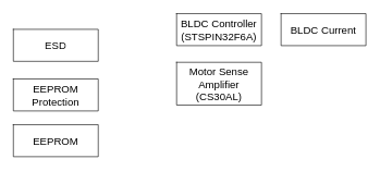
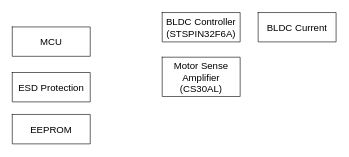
- <mxCell id="4" value="ESD" style="shape=partialRectangle;html=1;whiteSpace=wrap;connectable=0;strokeColor=inherit;overflow=hidden;fillColor=none;top=0;left=0;bottom=0;right=0;pointerEvents=1;fontSize=16;fontFamily=Helvetica;" vertex="1" parent="3"><mxGeometry width="130" height="49" as="geometry"><mxRectangle width="130" height="49" as="alternateBounds" /></mxGeometry></mxCell>
+ <mxCell id="4" value="MCU" style="shape=partialRectangle;html=1;whiteSpace=wrap;connectable=0;strokeColor=inherit;overflow=hidden;fillColor=none;top=0;left=0;bottom=0;right=0;pointerEvents=1;fontSize=16;fontFamily=Helvetica;" vertex="1" parent="3"><mxGeometry width="130" height="49" as="geometry"><mxRectangle width="130" height="49" as="alternateBounds" /></mxGeometry></mxCell>
- <mxCell id="16" value="EEPROM Protection" style="shape=partialRectangle;html=1;whiteSpace=wrap;connectable=0;strokeColor=inherit;overflow=hidden;fillColor=none;top=0;left=0;bottom=0;right=0;pointerEvents=1;fontSize=16;fontFamily=Helvetica;" vertex="1" parent="15"><mxGeometry width="130" height="49" as="geometry"><mxRectangle width="130" height="49" as="alternateBounds" /></mxGeometry></mxCell>
+ <mxCell id="16" value="ESD Protection" style="shape=partialRectangle;html=1;whiteSpace=wrap;connectable=0;strokeColor=inherit;overflow=hidden;fillColor=none;top=0;left=0;bottom=0;right=0;pointerEvents=1;fontSize=16;fontFamily=Helvetica;" vertex="1" parent="15"><mxGeometry width="130" height="49" as="geometry"><mxRectangle width="130" height="49" as="alternateBounds" /></mxGeometry></mxCell>
